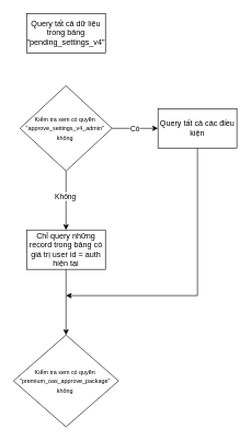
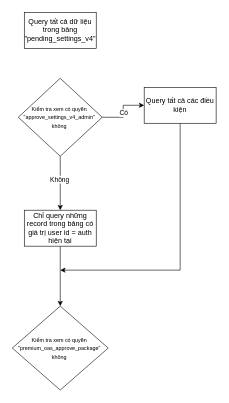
- <mxCell id="9" value="Query tất cả các điều kiện" style="rounded=0;whiteSpace=wrap;html=1;" vertex="1" parent="1"><mxGeometry x="240" y="165" width="120" height="60" as="geometry" /></mxCell>
+ <mxCell id="9" value="Query tất cả các điều kiện" style="rounded=0;whiteSpace=wrap;html=1;" vertex="1" parent="1"><mxGeometry x="240" y="145" width="120" height="60" as="geometry" /></mxCell>
